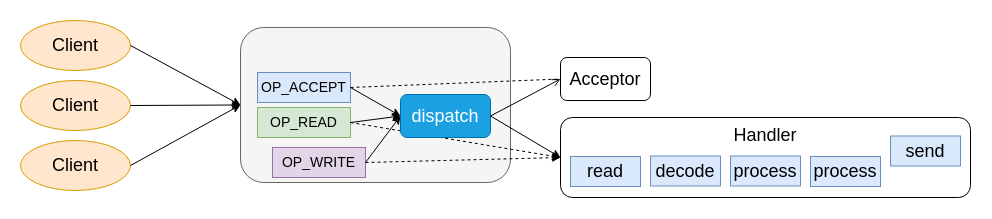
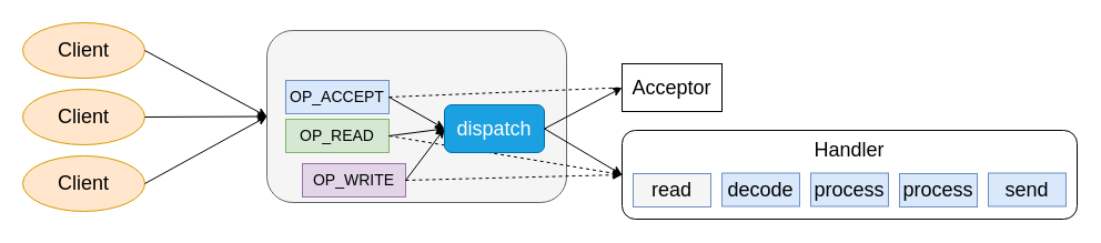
- <mxCell id="12" value="&lt;font style=&quot;font-size: 18px&quot;&gt;Acceptor&lt;/font&gt;" style="rounded=1;whiteSpace=wrap;html=1;" vertex="1" parent="1"><mxGeometry x="560" y="57" width="90" height="43" as="geometry" /></mxCell>
+ <mxCell id="12" value="&lt;font style=&quot;font-size: 18px&quot;&gt;Acceptor&lt;/font&gt;" style="whiteSpace=wrap;html=1;rounded=0;" vertex="1" parent="1"><mxGeometry x="560" y="57" width="90" height="43" as="geometry" /></mxCell>
- <mxCell id="21" value="" style="endArrow=open;html=1;exitX=1;exitY=0.5;exitDx=0;exitDy=0;entryX=0;entryY=0.5;entryDx=0;entryDy=0;" edge="1" parent="1" source="17" target="12"><mxGeometry width="50" height="50" relative="1" as="geometry"><mxPoint x="370" y="142" as="sourcePoint" /><mxPoint x="420" y="135.5" as="targetPoint" /></mxGeometry></mxCell>
+ <mxCell id="21" value="" style="endArrow=classic;html=1;exitX=1;exitY=0.5;exitDx=0;exitDy=0;entryX=0;entryY=0.5;entryDx=0;entryDy=0;" edge="1" parent="1" source="17" target="12"><mxGeometry width="50" height="50" relative="1" as="geometry"><mxPoint x="370" y="142" as="sourcePoint" /><mxPoint x="420" y="135.5" as="targetPoint" /></mxGeometry></mxCell>
- <mxCell id="27" value="&lt;font style=&quot;font-size: 18px&quot;&gt;send&lt;/font&gt;" style="rounded=0;whiteSpace=wrap;html=1;fillColor=#dae8fc;strokeColor=#6c8ebf;" vertex="1" parent="1"><mxGeometry x="890" y="135.5" width="70" height="30" as="geometry" /></mxCell>
+ <mxCell id="27" value="&lt;font style=&quot;font-size: 18px&quot;&gt;send&lt;/font&gt;" style="rounded=0;whiteSpace=wrap;html=1;fillColor=#dae8fc;strokeColor=#6c8ebf;" vertex="1" parent="1"><mxGeometry x="890" y="155.5" width="70" height="30" as="geometry" /></mxCell>
- <mxCell id="23" value="&lt;font style=&quot;font-size: 18px&quot;&gt;read&lt;/font&gt;" style="rounded=0;whiteSpace=wrap;html=1;fillColor=#dae8fc;strokeColor=#6c8ebf;" vertex="1" parent="1"><mxGeometry x="570" y="156" width="70" height="30" as="geometry" /></mxCell>
+ <mxCell id="23" value="&lt;font style=&quot;font-size: 18px&quot;&gt;read&lt;/font&gt;" style="rounded=0;whiteSpace=wrap;html=1;fillColor=#f5f5f5;strokeColor=#6c8ebf;" vertex="1" parent="1"><mxGeometry x="570" y="156" width="70" height="30" as="geometry" /></mxCell>
